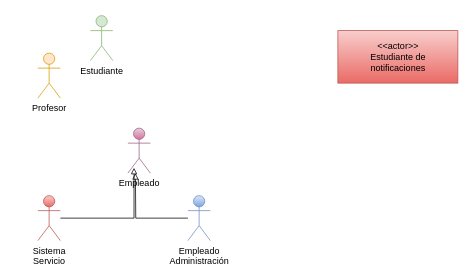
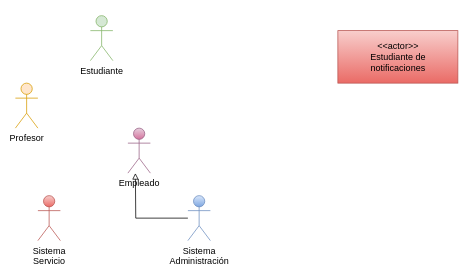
- <mxCell id="3" value="Profesor" style="shape=umlActor;verticalLabelPosition=bottom;verticalAlign=top;html=1;fillColor=#ffe6cc;strokeColor=#d79b00;" parent="1" vertex="1"><mxGeometry x="50" y="70" width="30" height="60" as="geometry" /></mxCell>
+ <mxCell id="3" value="Profesor" style="shape=umlActor;verticalLabelPosition=bottom;verticalAlign=top;html=1;fillColor=#ffe6cc;strokeColor=#d79b00;" parent="1" vertex="1"><mxGeometry x="20" y="110" width="30" height="60" as="geometry" /></mxCell>
- <mxCell id="5" style="edgeStyle=orthogonalEdgeStyle;rounded=0;orthogonalLoop=1;jettySize=auto;html=1;entryX=0.273;entryY=0.882;entryDx=0;entryDy=0;entryPerimeter=0;endArrow=block;endFill=0;" parent="1" source="6" target="4" edge="1"><mxGeometry relative="1" as="geometry" /></mxCell>
- <mxCell id="8" value="Empleado&lt;br&gt;Administración" style="shape=umlActor;verticalLabelPosition=bottom;verticalAlign=top;html=1;fillColor=#dae8fc;gradientColor=#7ea6e0;strokeColor=#6c8ebf;" parent="1" vertex="1"><mxGeometry x="250" y="260" width="30" height="60" as="geometry" /></mxCell>
+ <mxCell id="8" value="Sistema&lt;br&gt;Administración" style="shape=umlActor;verticalLabelPosition=bottom;verticalAlign=top;html=1;fillColor=#dae8fc;gradientColor=#7ea6e0;strokeColor=#6c8ebf;" parent="1" vertex="1"><mxGeometry x="250" y="260" width="30" height="60" as="geometry" /></mxCell>
